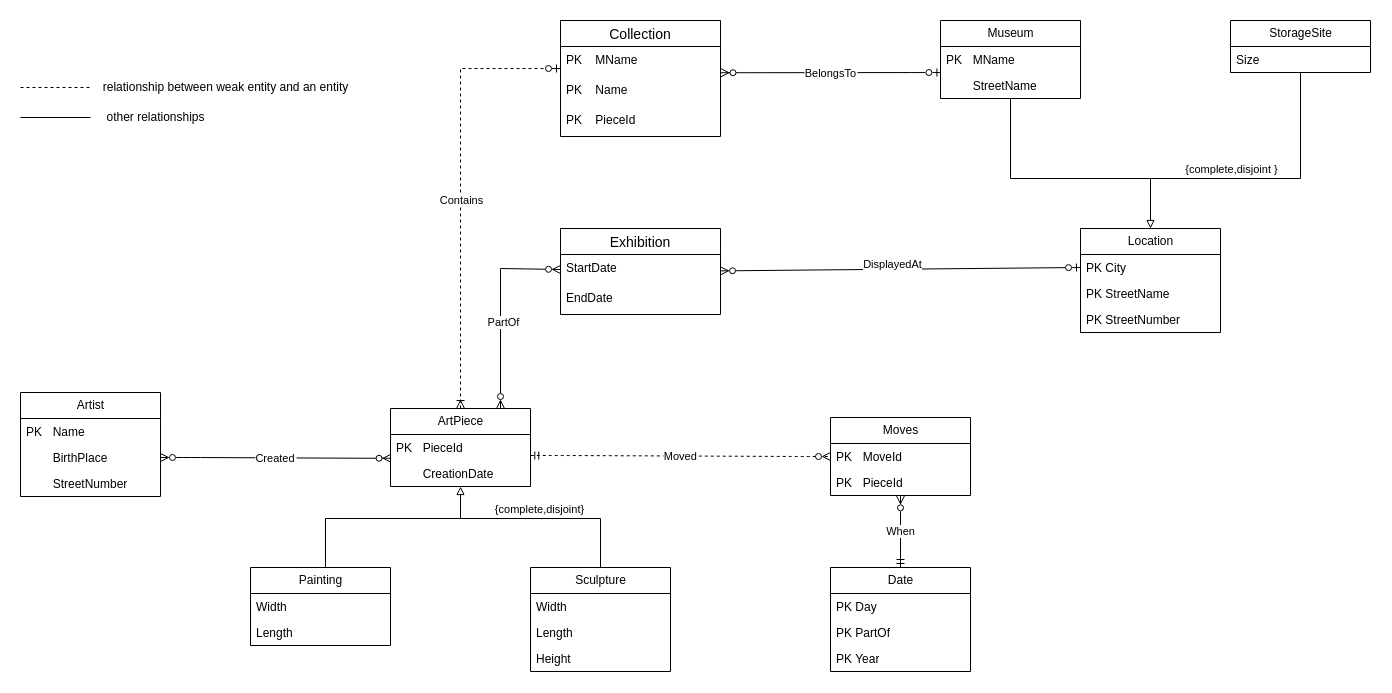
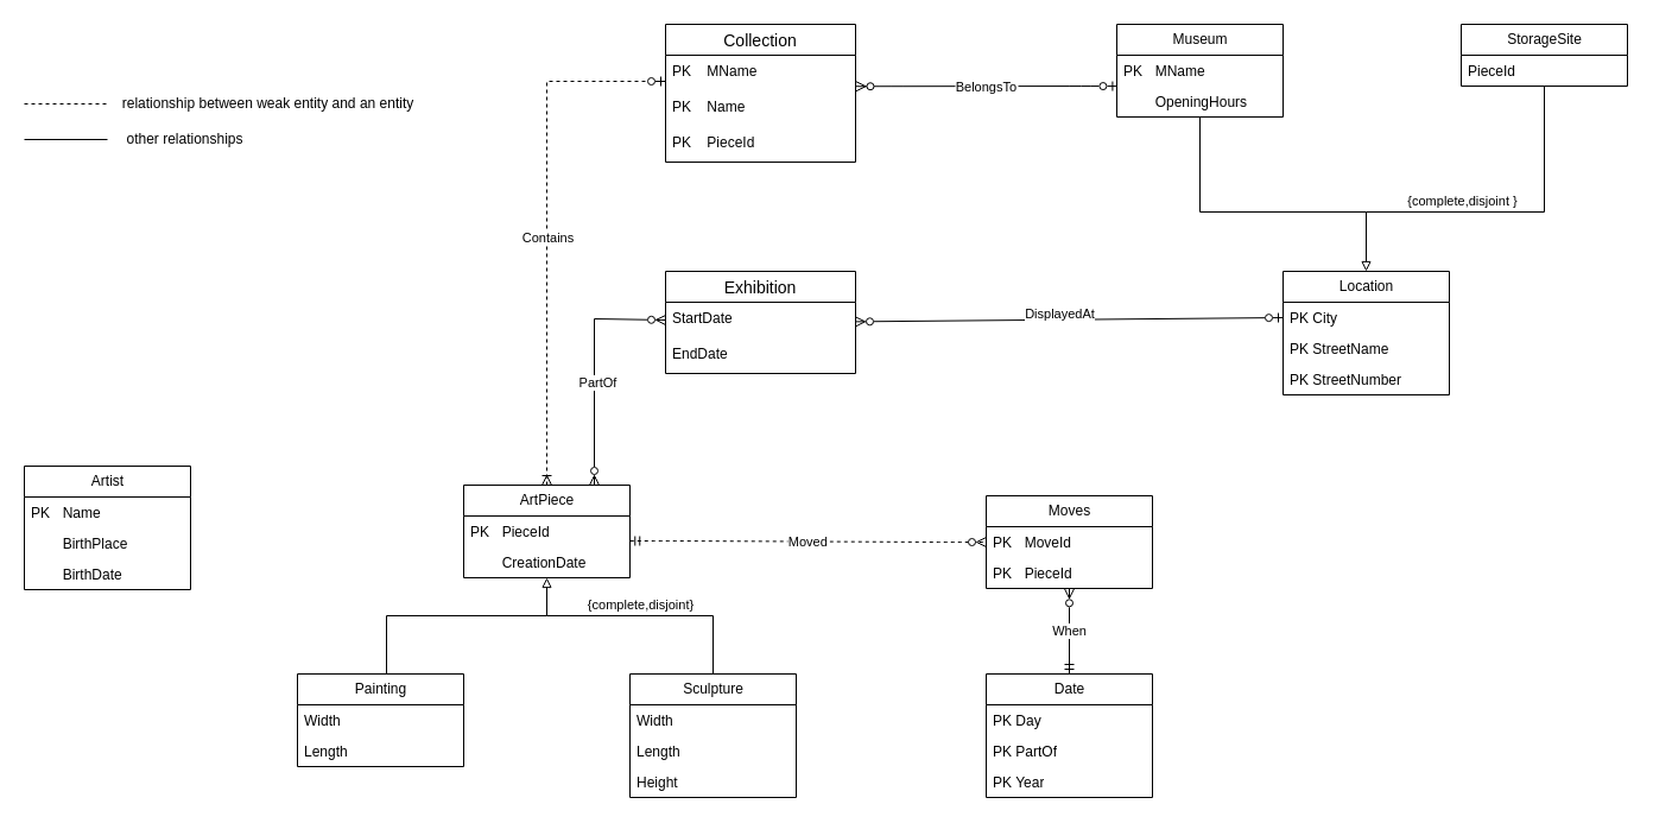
- <mxCell id="39" value="Size" style="text;strokeColor=none;fillColor=none;align=left;verticalAlign=top;spacingLeft=4;spacingRight=4;overflow=hidden;rotatable=0;points=[[0,0.5],[1,0.5]];portConstraint=eastwest;whiteSpace=wrap;html=1;" parent="38" vertex="1"><mxGeometry y="26" width="140" height="26" as="geometry" /></mxCell>
+ <mxCell id="39" value="PieceId" style="text;strokeColor=none;fillColor=none;align=left;verticalAlign=top;spacingLeft=4;spacingRight=4;overflow=hidden;rotatable=0;points=[[0,0.5],[1,0.5]];portConstraint=eastwest;whiteSpace=wrap;html=1;" parent="38" vertex="1"><mxGeometry y="26" width="140" height="26" as="geometry" /></mxCell>
- <mxCell id="37" value="&lt;span style=&quot;white-space: pre;&quot;&gt;&#09;&lt;/span&gt;StreetName" style="text;strokeColor=none;fillColor=none;align=left;verticalAlign=top;spacingLeft=4;spacingRight=4;overflow=hidden;rotatable=0;points=[[0,0.5],[1,0.5]];portConstraint=eastwest;whiteSpace=wrap;html=1;" parent="35" vertex="1"><mxGeometry y="52" width="140" height="26" as="geometry" /></mxCell>
+ <mxCell id="37" value="&lt;span style=&quot;white-space: pre;&quot;&gt;&#09;&lt;/span&gt;OpeningHours" style="text;strokeColor=none;fillColor=none;align=left;verticalAlign=top;spacingLeft=4;spacingRight=4;overflow=hidden;rotatable=0;points=[[0,0.5],[1,0.5]];portConstraint=eastwest;whiteSpace=wrap;html=1;" parent="35" vertex="1"><mxGeometry y="52" width="140" height="26" as="geometry" /></mxCell>
- <mxCell id="2" value="Created" style="edgeStyle=entityRelationEdgeStyle;endArrow=ERzeroToMany;startArrow=ERzeroToMany;endFill=1;startFill=0;exitX=1;exitY=0.5;exitDx=0;exitDy=0;entryX=0.004;entryY=-0.087;entryDx=0;entryDy=0;entryPerimeter=0;" parent="1" source="5" target="9" edge="1"><mxGeometry width="100" height="100" relative="1" as="geometry"><mxPoint x="260" y="263" as="sourcePoint" /><mxPoint x="270" y="278" as="targetPoint" /></mxGeometry></mxCell>
- <mxCell id="6" value="&lt;span style=&quot;white-space: pre;&quot;&gt;&#09;&lt;/span&gt;StreetNumber" style="text;strokeColor=none;fillColor=none;align=left;verticalAlign=top;spacingLeft=4;spacingRight=4;overflow=hidden;rotatable=0;points=[[0,0.5],[1,0.5]];portConstraint=eastwest;whiteSpace=wrap;html=1;" parent="3" vertex="1"><mxGeometry y="78" width="140" height="26" as="geometry" /></mxCell>
+ <mxCell id="6" value="&lt;span style=&quot;white-space: pre;&quot;&gt;&#09;&lt;/span&gt;BirthDate" style="text;strokeColor=none;fillColor=none;align=left;verticalAlign=top;spacingLeft=4;spacingRight=4;overflow=hidden;rotatable=0;points=[[0,0.5],[1,0.5]];portConstraint=eastwest;whiteSpace=wrap;html=1;" parent="3" vertex="1"><mxGeometry y="78" width="140" height="26" as="geometry" /></mxCell>
